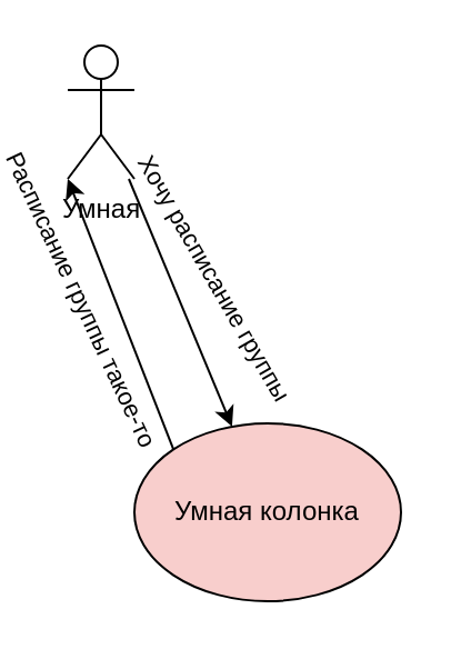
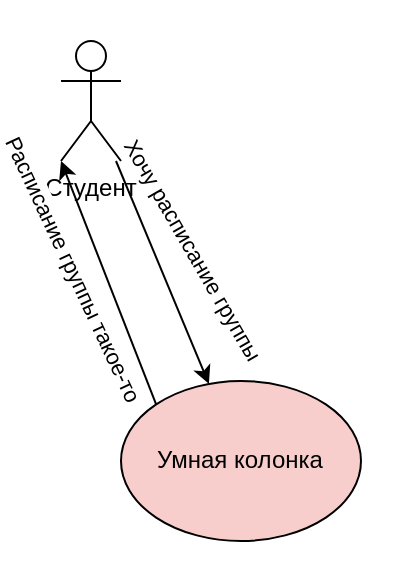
- <mxCell id="3" value="Умная" style="shape=umlActor;verticalLabelPosition=bottom;verticalAlign=top;html=1;outlineConnect=0;" vertex="1" parent="1"><mxGeometry x="20" y="20" width="30" height="60" as="geometry" /></mxCell>
+ <mxCell id="3" value="Студент" style="shape=umlActor;verticalLabelPosition=bottom;verticalAlign=top;html=1;outlineConnect=0;" vertex="1" parent="1"><mxGeometry x="20" y="20" width="30" height="60" as="geometry" /></mxCell>
